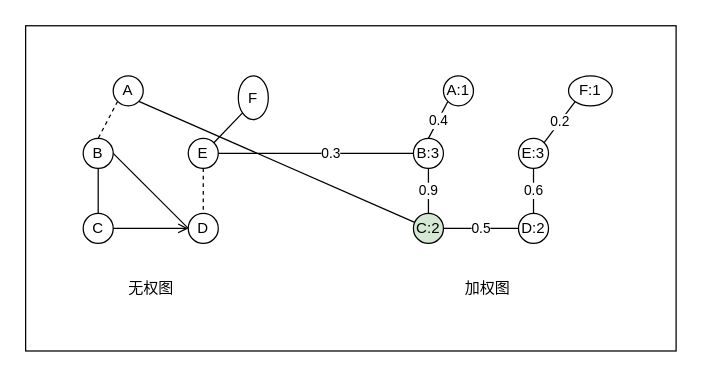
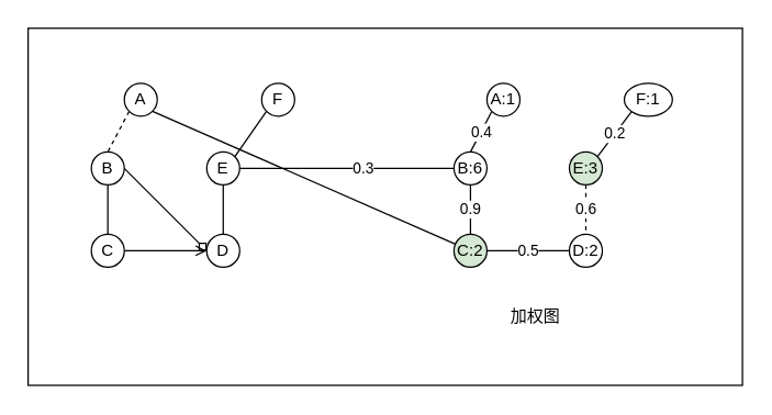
- <mxCell id="14" value="F" style="ellipse;whiteSpace=wrap;html=1;aspect=fixed;" vertex="1" parent="1"><mxGeometry x="190" y="60" width="24" height="35" as="geometry" /></mxCell>
+ <mxCell id="14" value="F" style="ellipse;whiteSpace=wrap;html=1;aspect=fixed;" vertex="1" parent="1"><mxGeometry x="190" y="60" width="24" height="24" as="geometry" /></mxCell>
- <mxCell id="21" value="B:3" style="ellipse;whiteSpace=wrap;html=1;aspect=fixed;" vertex="1" parent="1"><mxGeometry x="330" y="110" width="24" height="24" as="geometry" /></mxCell>
+ <mxCell id="21" value="B:6" style="ellipse;whiteSpace=wrap;html=1;aspect=fixed;" vertex="1" parent="1"><mxGeometry x="330" y="110" width="24" height="24" as="geometry" /></mxCell>
- <mxCell id="26" value="E:3" style="ellipse;whiteSpace=wrap;html=1;aspect=fixed;" vertex="1" parent="1"><mxGeometry x="414" y="110" width="24" height="24" as="geometry" /></mxCell>
+ <mxCell id="26" value="E:3" style="ellipse;whiteSpace=wrap;html=1;aspect=fixed;fillColor=#d5e8d4;" vertex="1" parent="1"><mxGeometry x="414" y="110" width="24" height="24" as="geometry" /></mxCell>
- <mxCell id="25" value="0.6" style="edgeStyle=none;rounded=0;orthogonalLoop=1;jettySize=auto;html=1;exitX=0.5;exitY=1;exitDx=0;exitDy=0;entryX=0.5;entryY=0;entryDx=0;entryDy=0;endArrow=none;endFill=0;" edge="1" parent="1" source="26" target="28"><mxGeometry relative="1" as="geometry" /></mxCell>
+ <mxCell id="25" value="0.6" style="edgeStyle=none;rounded=0;orthogonalLoop=1;jettySize=auto;html=1;exitX=0.5;exitY=1;exitDx=0;exitDy=0;entryX=0.5;entryY=0;entryDx=0;entryDy=0;endArrow=none;endFill=0;dashed=1;" edge="1" parent="1" source="26" target="28"><mxGeometry relative="1" as="geometry" /></mxCell>
- <mxCell id="12" style="edgeStyle=none;rounded=0;orthogonalLoop=1;jettySize=auto;html=1;exitX=0.5;exitY=1;exitDx=0;exitDy=0;entryX=0.5;entryY=0;entryDx=0;entryDy=0;endArrow=none;endFill=0;dashed=1;" edge="1" parent="1" source="13" target="15"><mxGeometry relative="1" as="geometry" /></mxCell>
+ <mxCell id="12" style="edgeStyle=none;rounded=0;orthogonalLoop=1;jettySize=auto;html=1;exitX=0.5;exitY=1;exitDx=0;exitDy=0;entryX=0.5;entryY=0;entryDx=0;entryDy=0;endArrow=none;endFill=0;" edge="1" parent="1" source="13" target="15"><mxGeometry relative="1" as="geometry" /></mxCell>
- <mxCell id="7" style="edgeStyle=none;rounded=0;orthogonalLoop=1;jettySize=auto;html=1;exitX=1;exitY=0.5;exitDx=0;exitDy=0;entryX=0;entryY=0.5;entryDx=0;entryDy=0;endArrow=none;endFill=0;" edge="1" parent="1" source="8" target="15"><mxGeometry relative="1" as="geometry" /></mxCell>
+ <mxCell id="7" style="edgeStyle=none;rounded=0;orthogonalLoop=1;jettySize=auto;html=1;exitX=1;exitY=0.5;exitDx=0;exitDy=0;entryX=0;entryY=0.5;entryDx=0;entryDy=0;endArrow=diamond;endFill=0;" edge="1" parent="1" source="8" target="15"><mxGeometry relative="1" as="geometry" /></mxCell>
- <mxCell id="16" value="无权图" style="text;html=1;align=center;verticalAlign=middle;resizable=0;points=[];autosize=1;strokeColor=none;fillColor=none;" vertex="1" parent="1"><mxGeometry x="95" y="220" width="50" height="20" as="geometry" /></mxCell>
